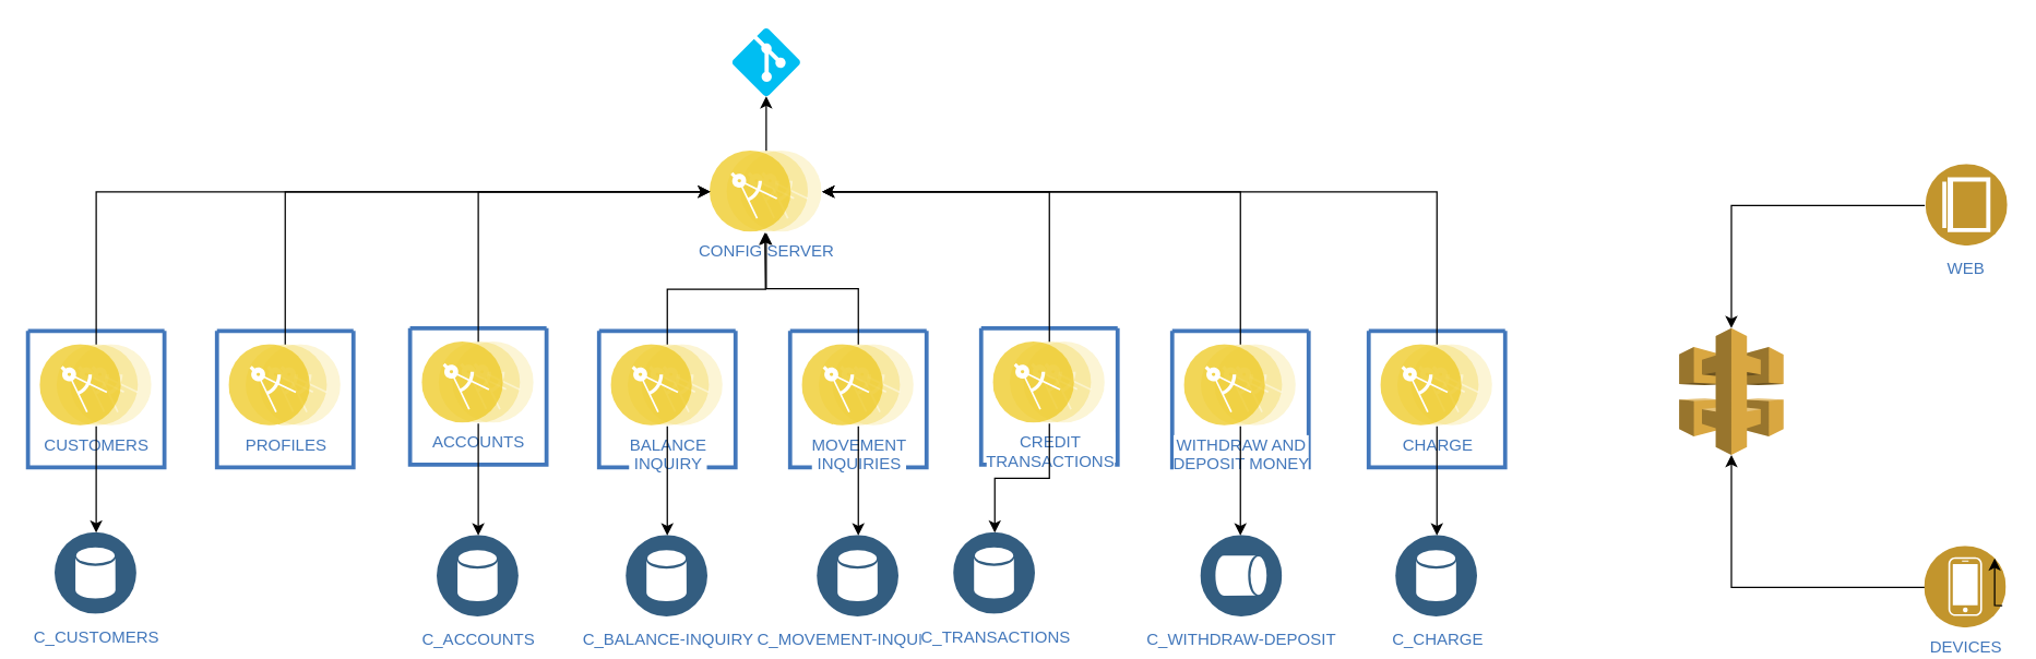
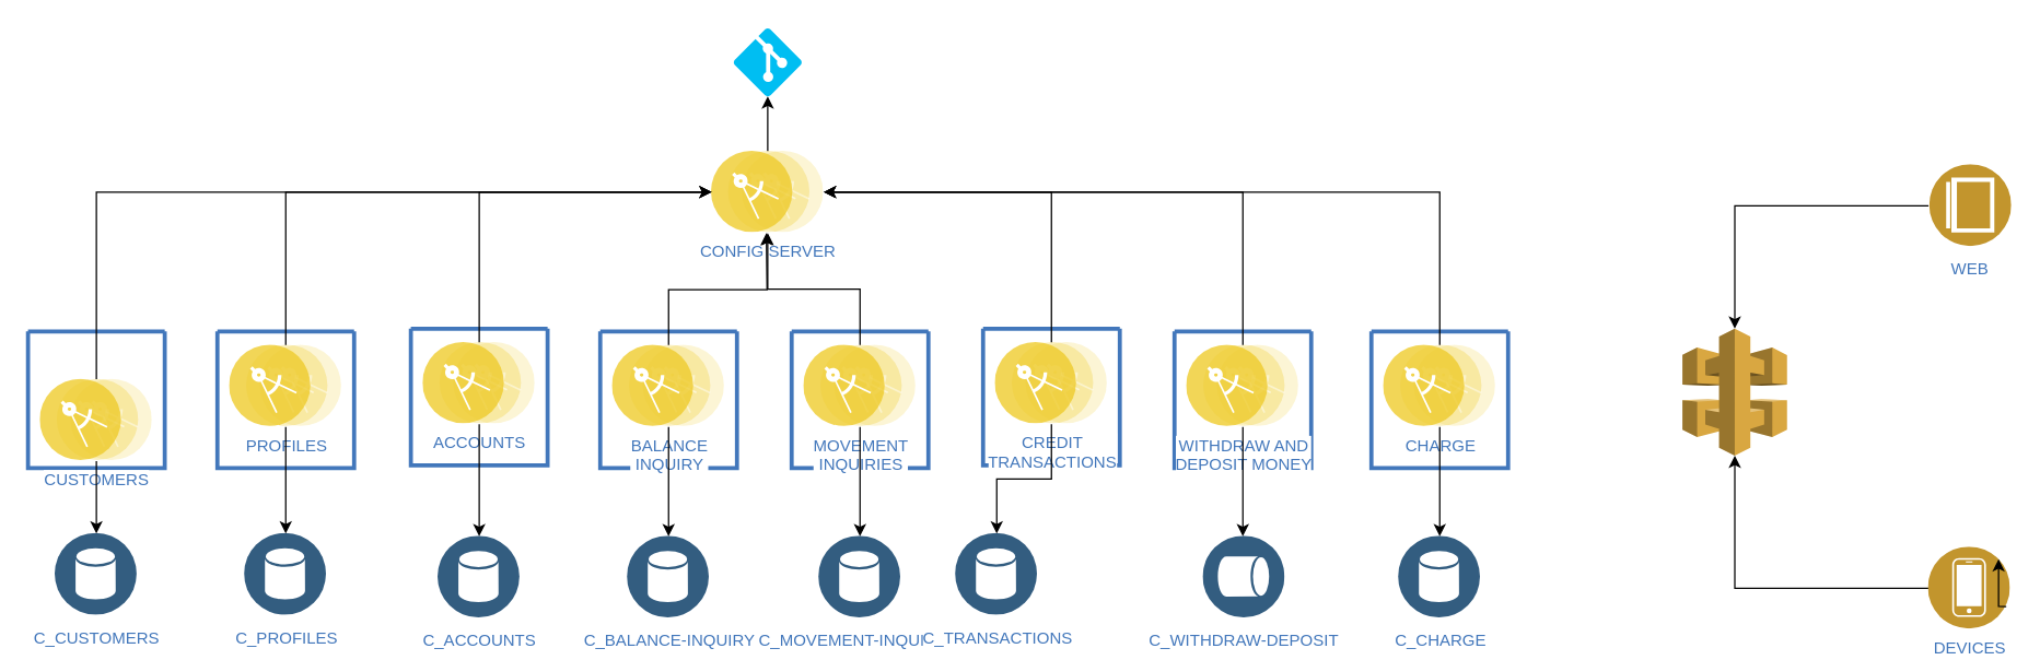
- <mxCell id="3" value="CUSTOMERS" style="aspect=fixed;perimeter=ellipsePerimeter;html=1;align=center;shadow=0;dashed=0;image;image=img/lib/ibm/applications/microservice.svg;labelBackgroundColor=#ffffff;strokeColor=#666666;strokeWidth=3;fillColor=#C2952D;gradientColor=none;fontSize=12;fontColor=#4277BB;" vertex="1" parent="2"><mxGeometry x="9" y="10" width="82" height="60" as="geometry" /></mxCell>
+ <mxCell id="3" value="CUSTOMERS" style="aspect=fixed;perimeter=ellipsePerimeter;html=1;align=center;shadow=0;dashed=0;image;image=img/lib/ibm/applications/microservice.svg;labelBackgroundColor=#ffffff;strokeColor=#666666;strokeWidth=3;fillColor=#C2952D;gradientColor=none;fontSize=12;fontColor=#4277BB;" vertex="1" parent="2"><mxGeometry x="9" y="35" width="82" height="60" as="geometry" /></mxCell>
+ <mxCell id="39" style="edgeStyle=orthogonalEdgeStyle;rounded=0;orthogonalLoop=1;jettySize=auto;html=1;exitX=0.5;exitY=1;exitDx=0;exitDy=0;" edge="1" parent="1" source="5" target="30"><mxGeometry relative="1" as="geometry" /></mxCell>
+ <mxCell id="30" value="C_PROFILES" style="aspect=fixed;perimeter=ellipsePerimeter;html=1;align=center;shadow=0;dashed=0;fontColor=#4277BB;labelBackgroundColor=#ffffff;fontSize=12;spacingTop=3;image;image=img/lib/ibm/data/data_services.svg;" vertex="1" parent="1"><mxGeometry x="178.5" y="390" width="60" height="60" as="geometry" /></mxCell>
